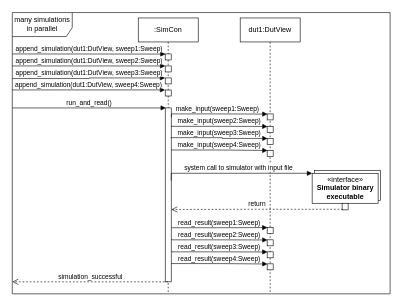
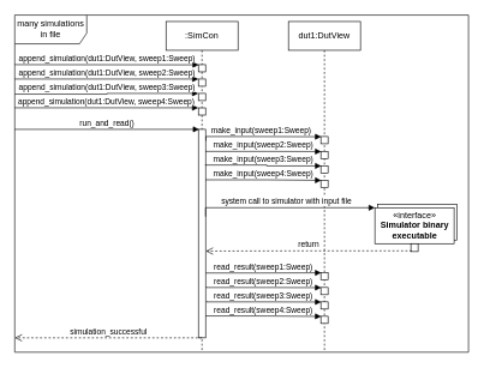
- <mxCell id="2" value="many simulations in parallel" style="shape=umlFrame;whiteSpace=wrap;html=1;width=100;height=40;" parent="1" vertex="1"><mxGeometry x="20" y="20" width="630" height="469" as="geometry" /></mxCell>
+ <mxCell id="2" value="many simulations in file" style="shape=umlFrame;whiteSpace=wrap;html=1;width=100;height=40;" parent="1" vertex="1"><mxGeometry x="20" y="20" width="630" height="469" as="geometry" /></mxCell>
